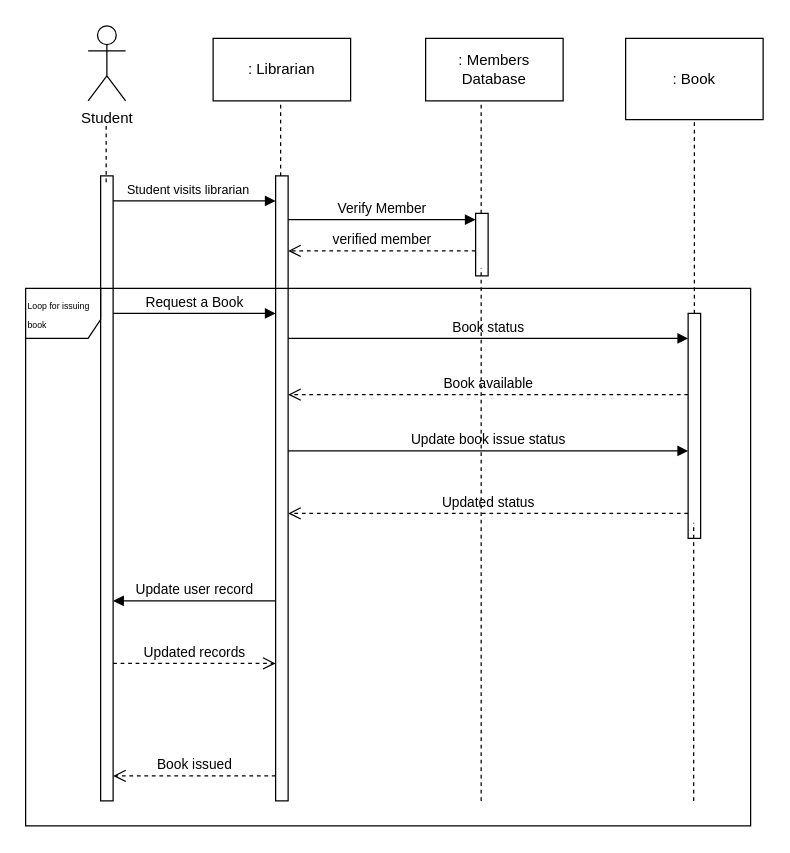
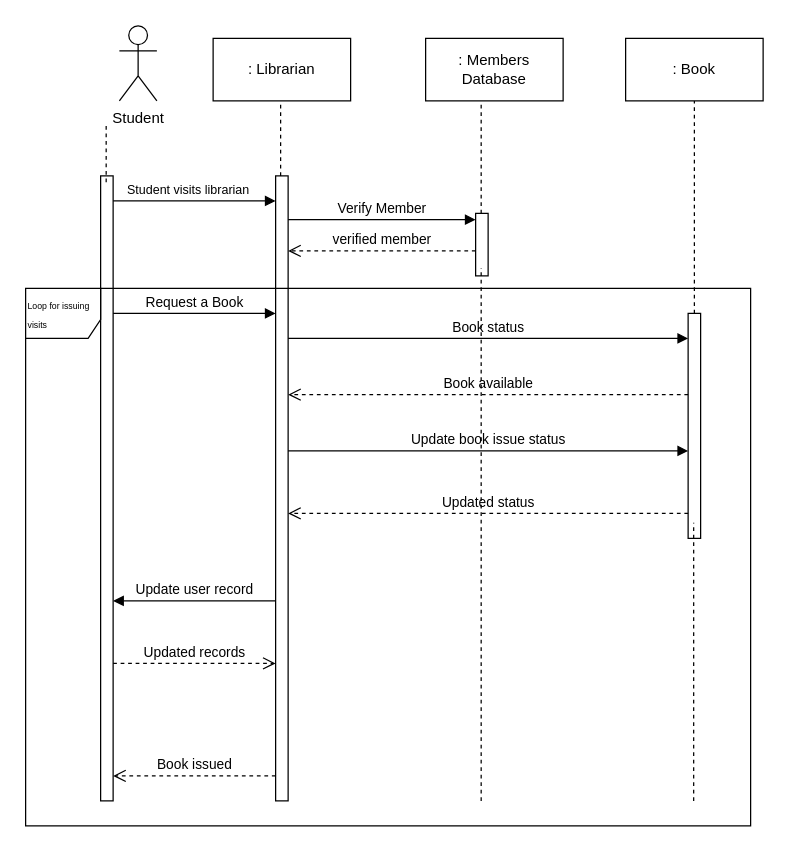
- <mxCell id="2" value="Student" style="shape=umlActor;verticalLabelPosition=bottom;verticalAlign=top;html=1;" parent="1" vertex="1"><mxGeometry x="70" y="20" width="30" height="60" as="geometry" /></mxCell>
+ <mxCell id="2" value="Student" style="shape=umlActor;verticalLabelPosition=bottom;verticalAlign=top;html=1;" parent="1" vertex="1"><mxGeometry x="95" y="20" width="30" height="60" as="geometry" /></mxCell>
- <mxCell id="6" value=": Book" style="html=1;whiteSpace=wrap;" parent="1" vertex="1"><mxGeometry x="500" y="30" width="110" height="65" as="geometry" /></mxCell>
+ <mxCell id="6" value=": Book" style="html=1;whiteSpace=wrap;" parent="1" vertex="1"><mxGeometry x="500" y="30" width="110" height="50" as="geometry" /></mxCell>
- <mxCell id="27" value="&lt;font style=&quot;font-size: 7px;&quot;&gt;Loop for issuing book&lt;/font&gt;" style="shape=umlFrame;whiteSpace=wrap;html=1;pointerEvents=0;align=left;width=60;height=40;" parent="1" vertex="1"><mxGeometry x="20" y="230" width="580" height="430" as="geometry" /></mxCell>
+ <mxCell id="27" value="&lt;font style=&quot;font-size: 7px;&quot;&gt;Loop for issuing visits&lt;/font&gt;" style="shape=umlFrame;whiteSpace=wrap;html=1;pointerEvents=0;align=left;width=60;height=40;" parent="1" vertex="1"><mxGeometry x="20" y="230" width="580" height="430" as="geometry" /></mxCell>
